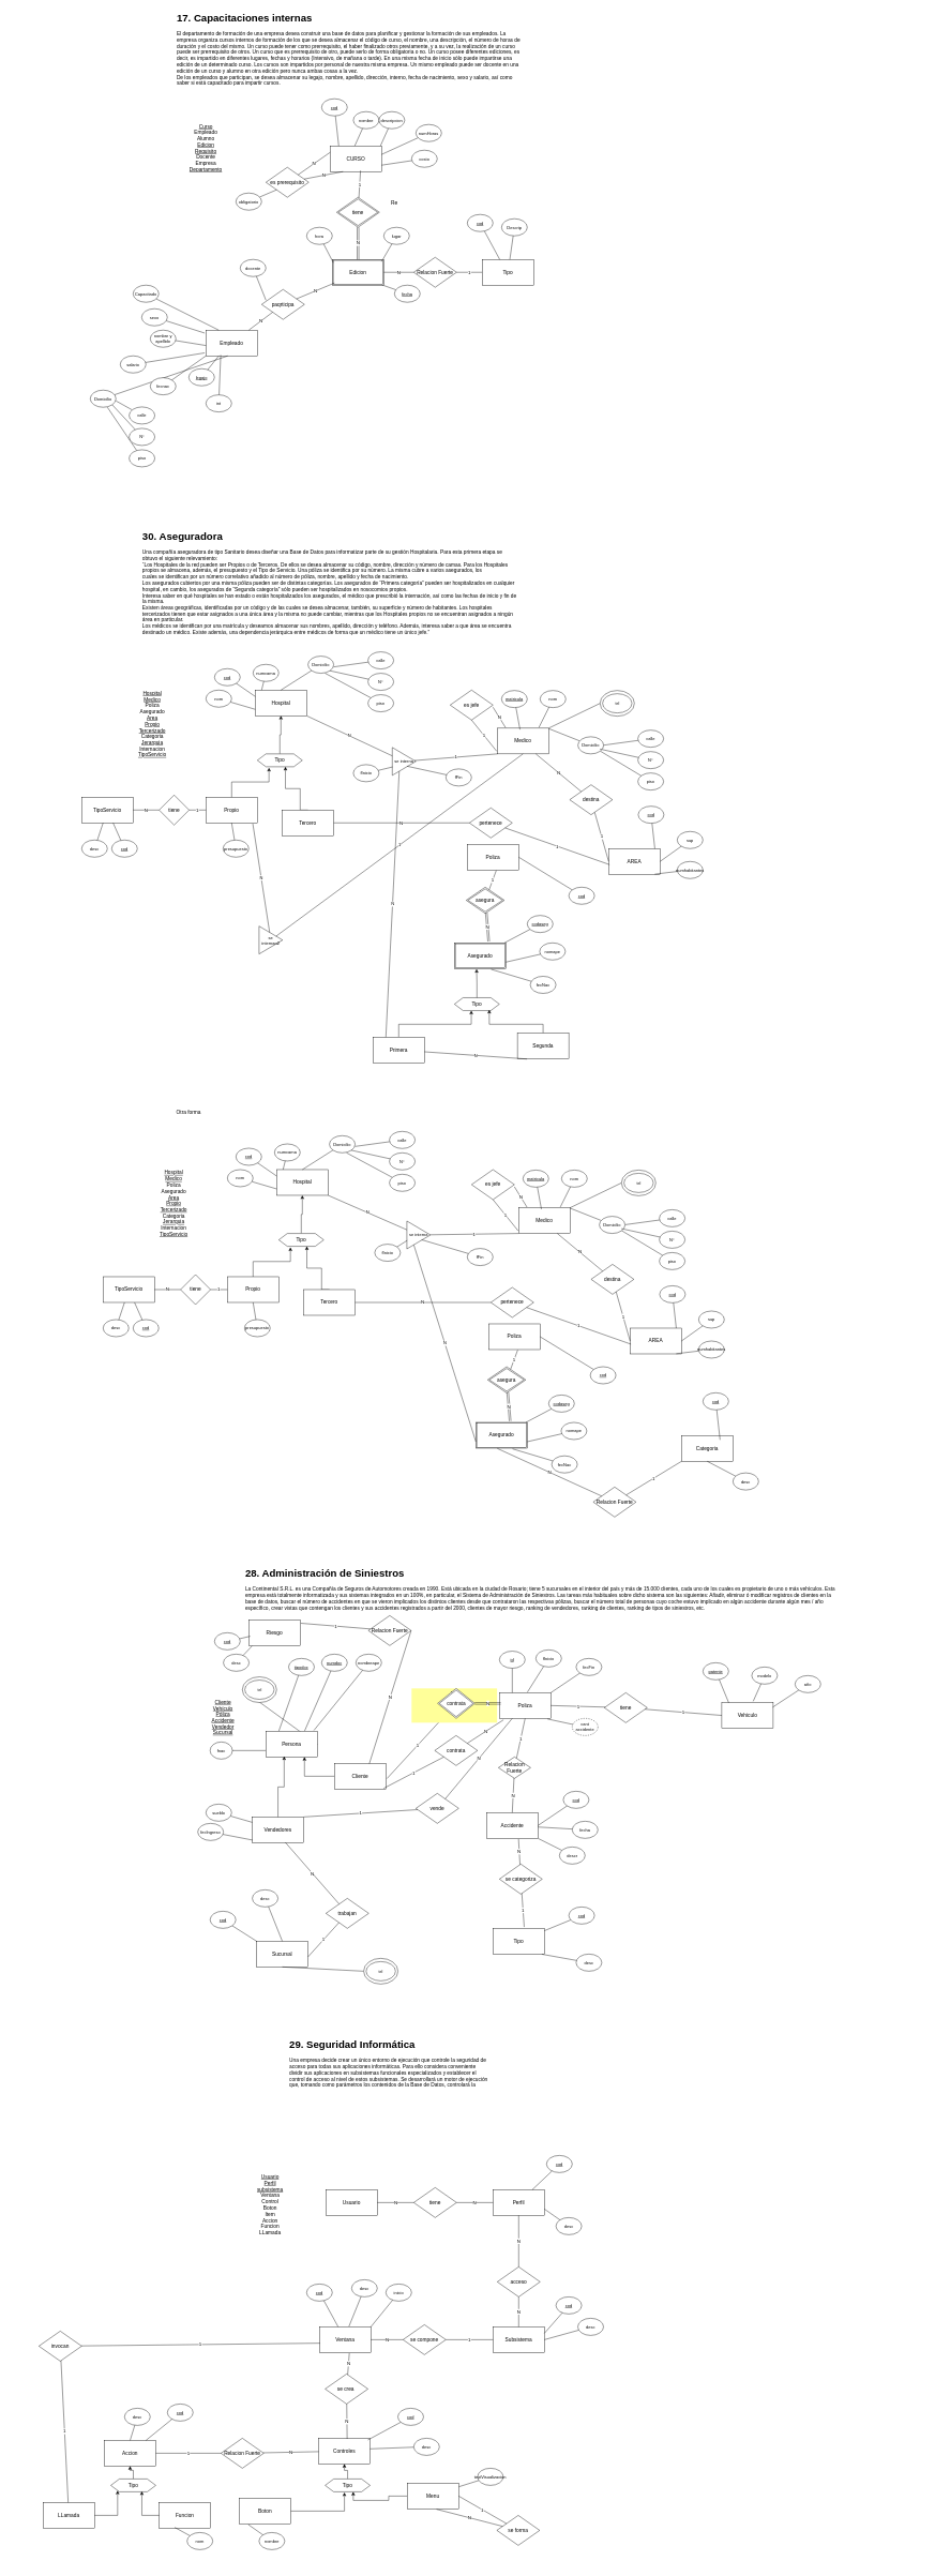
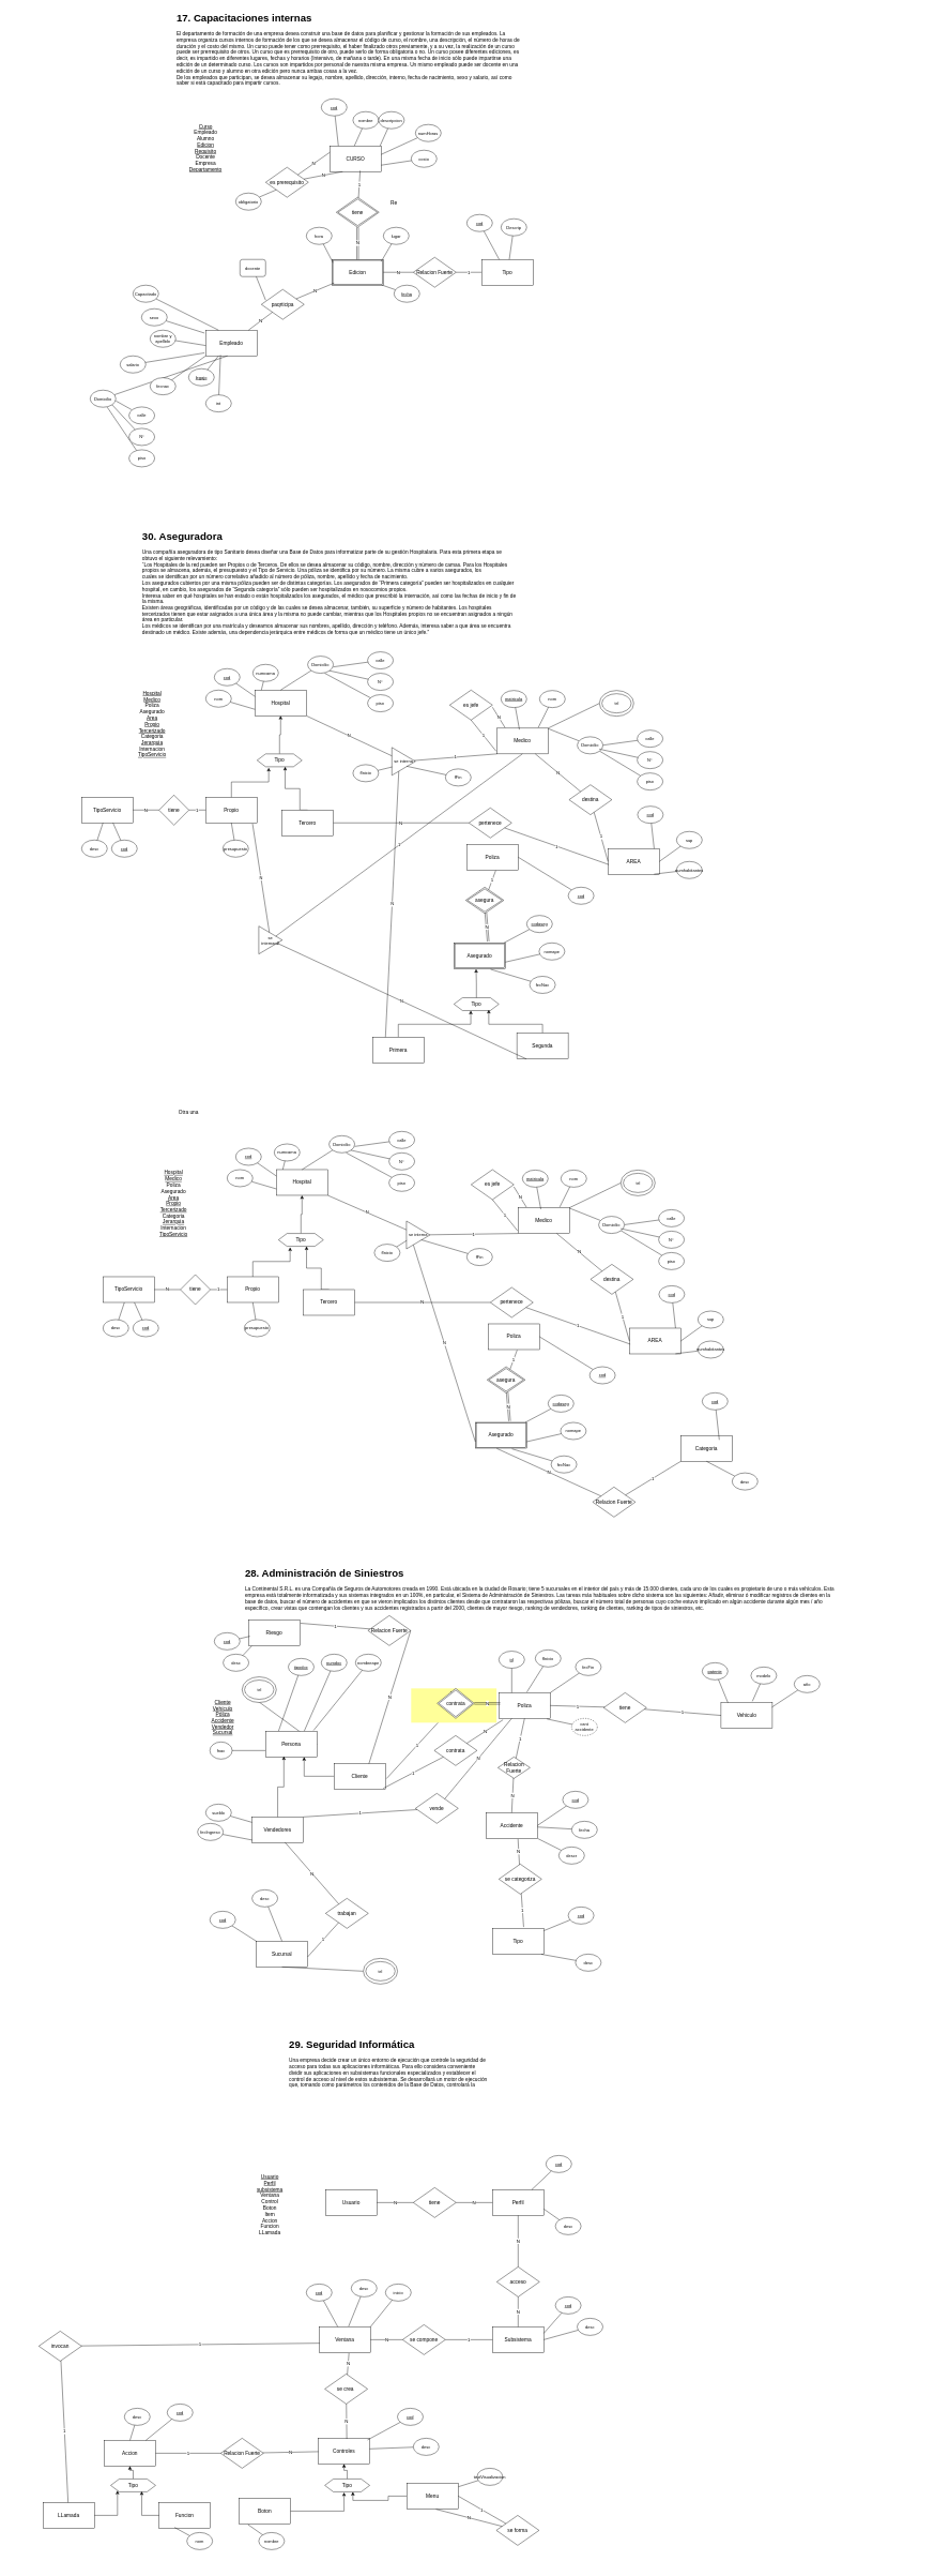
- <mxCell id="92" value="docente" style="ellipse;whiteSpace=wrap;html=1;fontSize=10;" vertex="1" parent="91"><mxGeometry width="60" height="40" as="geometry" /></mxCell>
+ <mxCell id="92" value="docente" style="whiteSpace=wrap;html=1;fontSize=10;rounded=1;" vertex="1" parent="91"><mxGeometry width="60" height="40" as="geometry" /></mxCell>
- <mxCell id="217" value="N" style="endArrow=none;html=1;fontSize=10;rounded=0;exitX=0.187;exitY=1.019;exitDx=0;exitDy=0;exitPerimeter=0;" edge="1" parent="1" source="200" target="199"><mxGeometry width="50" height="50" relative="1" as="geometry"><mxPoint x="632" y="2271" as="sourcePoint" /><mxPoint x="614" y="2203.5" as="targetPoint" /></mxGeometry></mxCell>
+ <mxCell id="217" value="N" style="endArrow=none;html=1;fontSize=10;rounded=0;exitX=0.187;exitY=1.019;exitDx=0;exitDy=0;exitPerimeter=0;" edge="1" parent="1" source="200" target="216"><mxGeometry width="50" height="50" relative="1" as="geometry"><mxPoint x="632" y="2271" as="sourcePoint" /><mxPoint x="614" y="2203.5" as="targetPoint" /></mxGeometry></mxCell>
- <mxCell id="344" value="Otra forma" style="text;html=1;align=center;verticalAlign=middle;whiteSpace=wrap;rounded=0;" vertex="1" parent="1"><mxGeometry y="2580" width="60" height="30" as="geometry" x="410" /></mxCell>
+ <mxCell id="344" value="Otra una" style="text;html=1;align=center;verticalAlign=middle;whiteSpace=wrap;rounded=0;" vertex="1" parent="1"><mxGeometry y="2580" width="60" height="30" as="geometry" x="410" /></mxCell>
